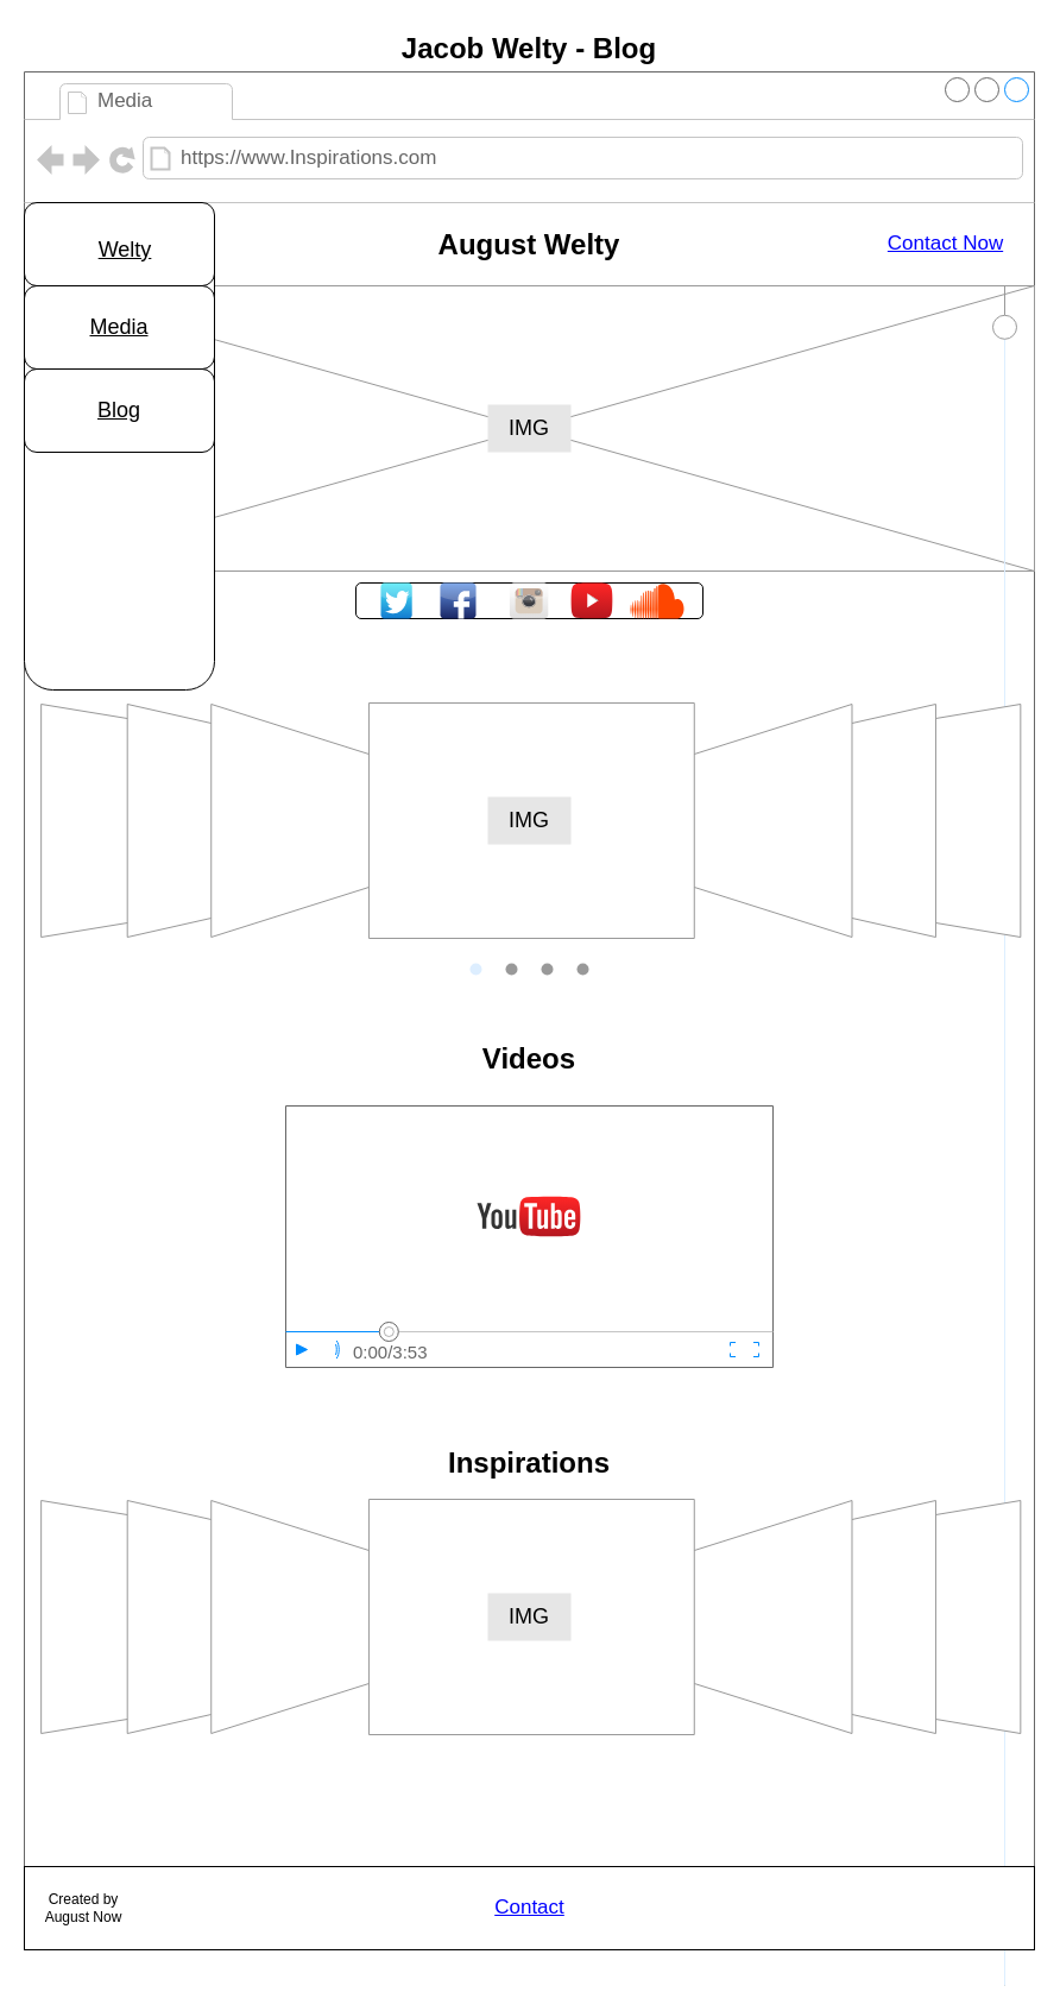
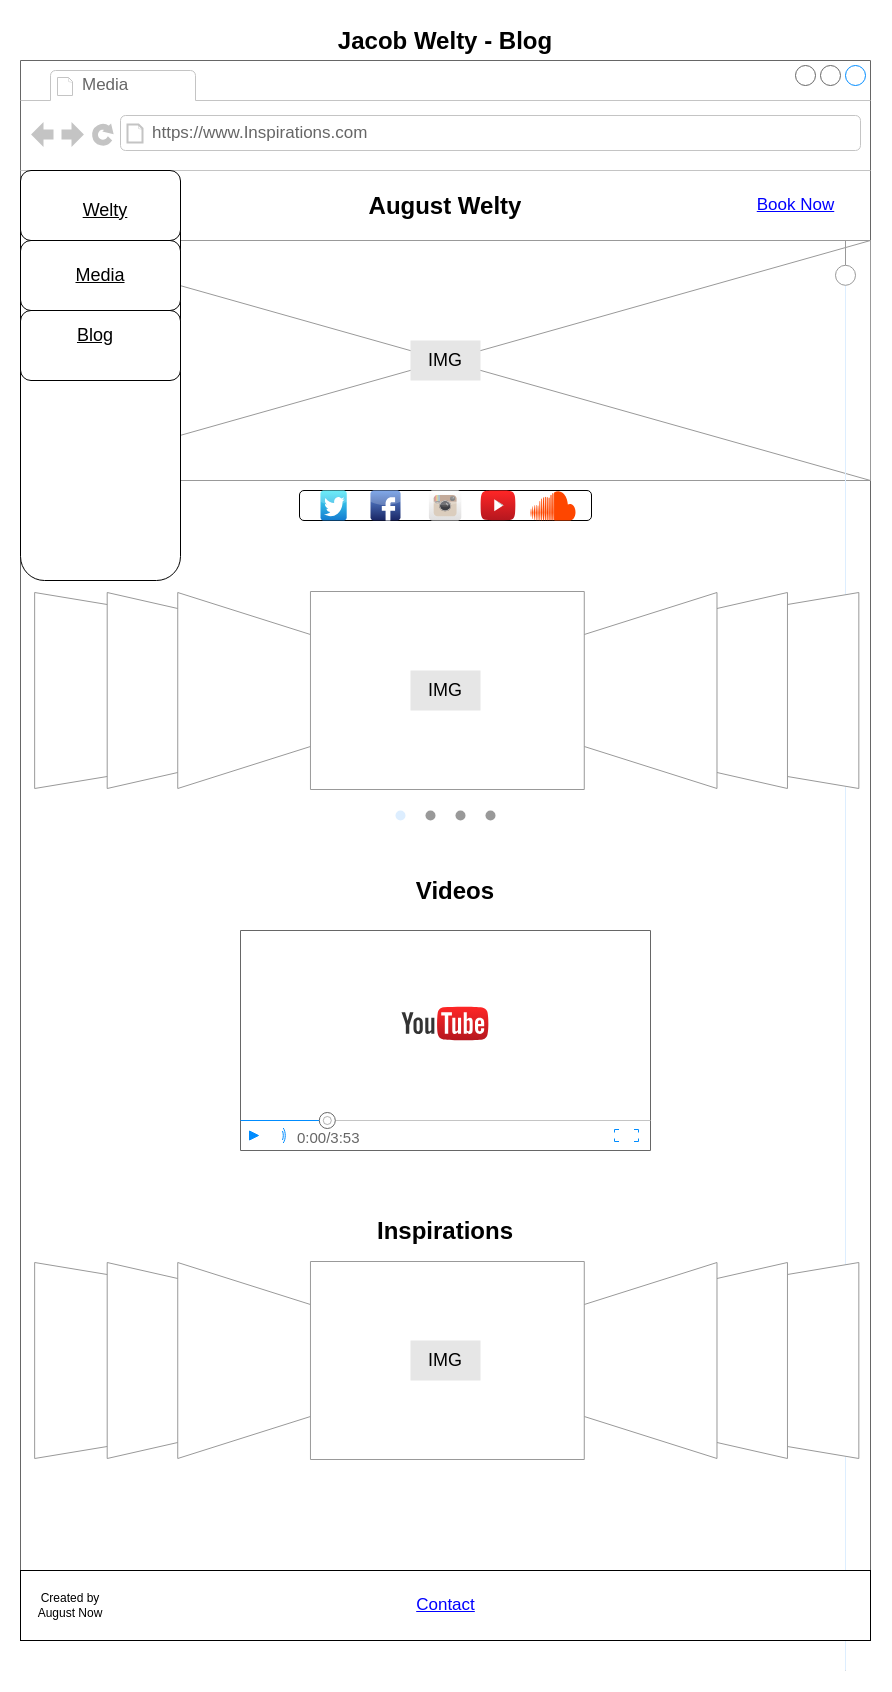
- <mxCell id="17" value="Contact Now" style="shape=rectangle;strokeColor=none;fillColor=none;linkText=;fontSize=17;fontColor=#0000ff;fontStyle=4;html=1;align=center;" parent="2" vertex="1"><mxGeometry x="700" y="130" width="150" height="30" as="geometry" /></mxCell>
+ <mxCell id="17" value="Book Now" style="shape=rectangle;strokeColor=none;fillColor=none;linkText=;fontSize=17;fontColor=#0000ff;fontStyle=4;html=1;align=center;" parent="2" vertex="1"><mxGeometry x="700" y="130" width="150" height="30" as="geometry" /></mxCell>
- <mxCell id="12" value="&lt;font style=&quot;font-size: 18px;&quot;&gt;&lt;u&gt;Blog&lt;/u&gt;&lt;/font&gt;" style="text;html=1;align=center;verticalAlign=middle;whiteSpace=wrap;rounded=0;" parent="2" vertex="1"><mxGeometry x="50" y="270" width="60" height="30" as="geometry" /></mxCell>
+ <mxCell id="12" value="&lt;font style=&quot;font-size: 18px;&quot;&gt;&lt;u&gt;Blog&lt;/u&gt;&lt;/font&gt;" style="text;html=1;align=center;verticalAlign=middle;whiteSpace=wrap;rounded=0;" parent="2" vertex="1"><mxGeometry x="45" y="260" width="60" height="30" as="geometry" /></mxCell>
- <mxCell id="24" value="&lt;h1 style=&quot;margin-top: 0px;&quot;&gt;Videos&lt;/h1&gt;" style="text;html=1;whiteSpace=wrap;overflow=hidden;rounded=0;align=center;" vertex="1" parent="2"><mxGeometry x="335" y="810" width="180" height="50" as="geometry" /></mxCell>
+ <mxCell id="24" value="&lt;h1 style=&quot;margin-top: 0px;&quot;&gt;Videos&lt;/h1&gt;" style="text;html=1;whiteSpace=wrap;overflow=hidden;rounded=0;align=center;" vertex="1" parent="2"><mxGeometry x="345" y="810" width="180" height="50" as="geometry" /></mxCell>
